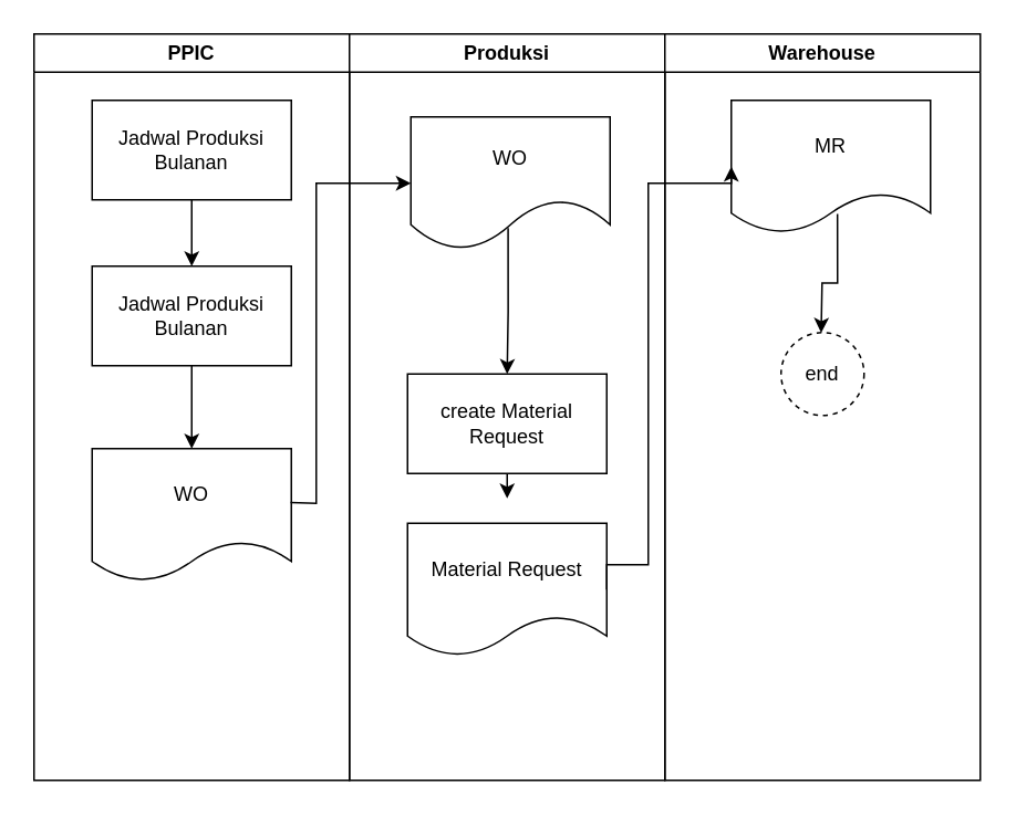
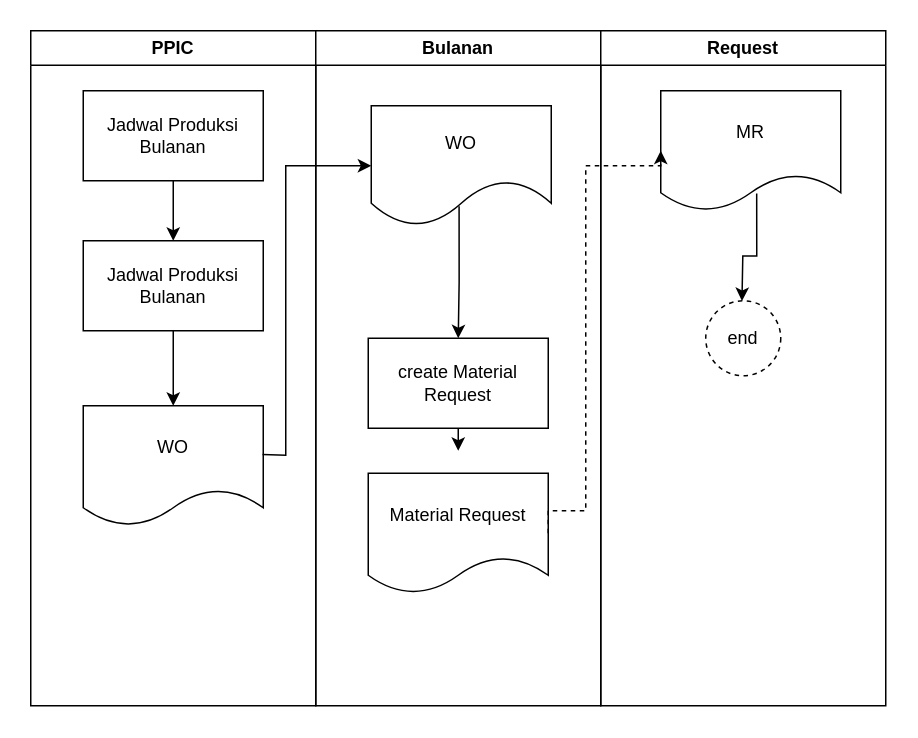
- <mxCell id="8" value="Produksi" style="swimlane;whiteSpace=wrap;html=1;startSize=23;" vertex="1" parent="1"><mxGeometry x="210" y="20" width="190" height="450" as="geometry" /></mxCell>
+ <mxCell id="8" value="Bulanan" style="swimlane;whiteSpace=wrap;html=1;startSize=23;" vertex="1" parent="1"><mxGeometry x="210" y="20" width="190" height="450" as="geometry" /></mxCell>
- <mxCell id="15" value="Warehouse" style="swimlane;whiteSpace=wrap;html=1;" vertex="1" parent="1"><mxGeometry x="400" y="20" width="190" height="450" as="geometry" /></mxCell>
+ <mxCell id="15" value="Request" style="swimlane;whiteSpace=wrap;html=1;" vertex="1" parent="1"><mxGeometry x="400" y="20" width="190" height="450" as="geometry" /></mxCell>
- <mxCell id="19" style="edgeStyle=orthogonalEdgeStyle;rounded=0;orthogonalLoop=1;jettySize=auto;html=1;exitX=1;exitY=0.5;exitDx=0;exitDy=0;entryX=0;entryY=0.5;entryDx=0;entryDy=0;" edge="1" parent="1" source="13" target="16"><mxGeometry relative="1" as="geometry"><Array as="points"><mxPoint x="390" y="340" /><mxPoint x="390" y="110" /></Array></mxGeometry></mxCell>
+ <mxCell id="19" style="edgeStyle=orthogonalEdgeStyle;rounded=0;orthogonalLoop=1;jettySize=auto;html=1;exitX=1;exitY=0.5;exitDx=0;exitDy=0;entryX=0;entryY=0.5;entryDx=0;entryDy=0;dashed=1;" edge="1" parent="1" source="13" target="16"><mxGeometry relative="1" as="geometry"><Array as="points"><mxPoint x="390" y="340" /><mxPoint x="390" y="110" /></Array></mxGeometry></mxCell>
